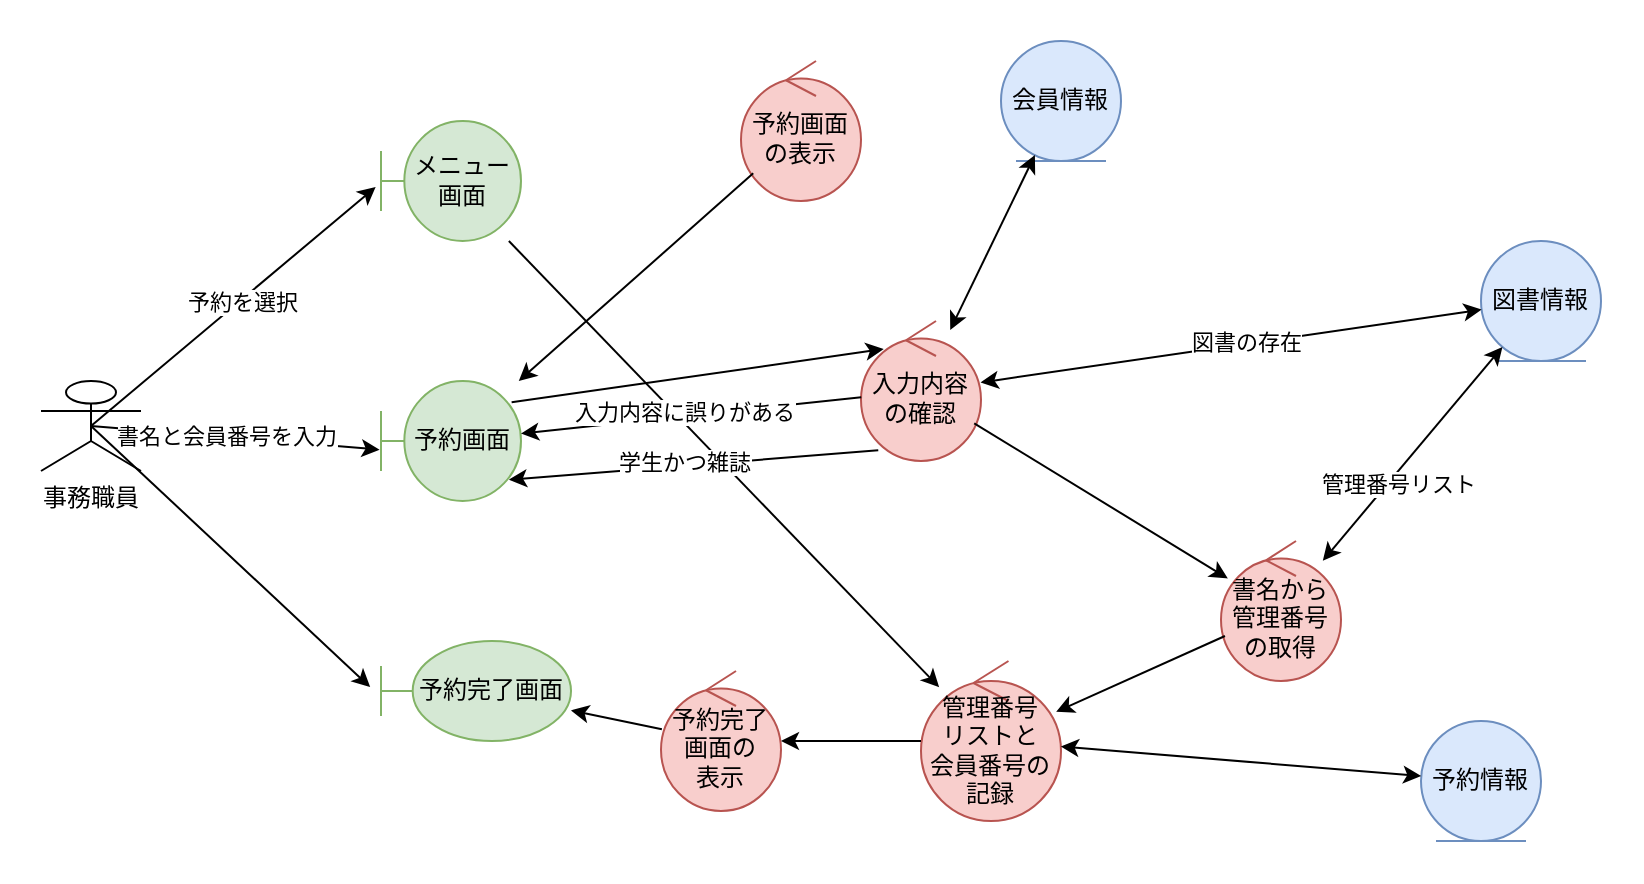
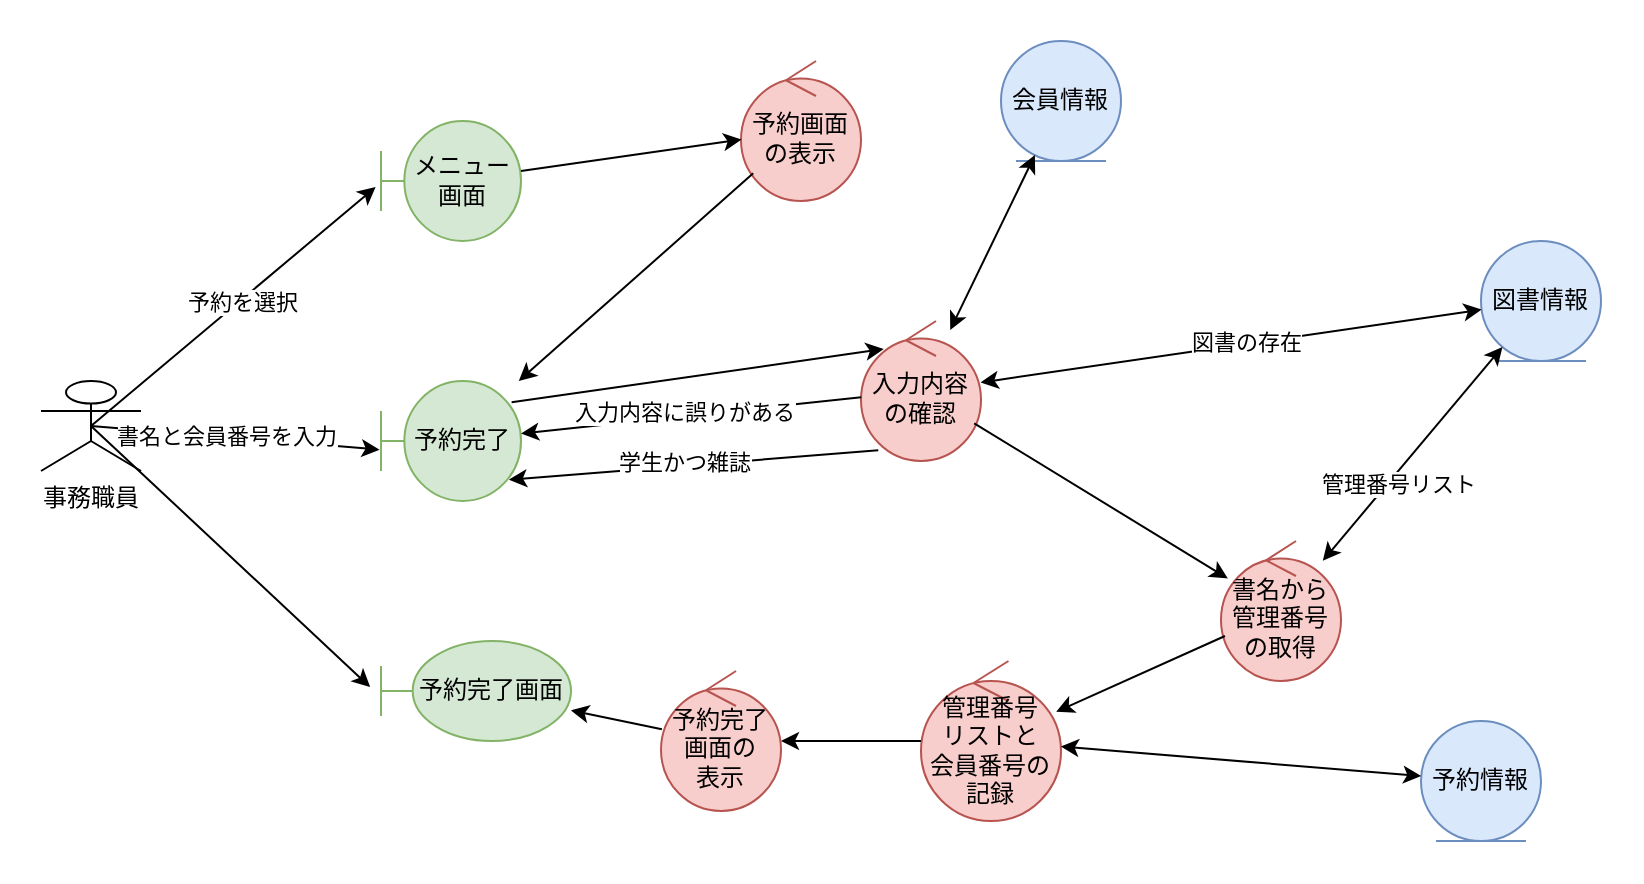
- <mxCell id="4" value="予約画面" style="shape=umlBoundary;whiteSpace=wrap;html=1;fillColor=#d5e8d4;strokeColor=#82b366;" parent="1" vertex="1"><mxGeometry x="190" y="190" width="70" height="60" as="geometry" /></mxCell>
+ <mxCell id="4" value="予約完了" style="shape=umlBoundary;whiteSpace=wrap;html=1;fillColor=#d5e8d4;strokeColor=#82b366;" parent="1" vertex="1"><mxGeometry x="190" y="190" width="70" height="60" as="geometry" /></mxCell>
- <mxCell id="18" value="" style="endArrow=classic;html=1;rounded=0;" parent="1" source="3" target="9" edge="1"><mxGeometry width="50" height="50" relative="1" as="geometry"><mxPoint x="270" y="240" as="sourcePoint" /><mxPoint x="320" y="190" as="targetPoint" /></mxGeometry></mxCell>
+ <mxCell id="18" value="" style="endArrow=classic;html=1;rounded=0;" parent="1" source="3" target="6" edge="1"><mxGeometry width="50" height="50" relative="1" as="geometry"><mxPoint x="270" y="240" as="sourcePoint" /><mxPoint x="320" y="190" as="targetPoint" /></mxGeometry></mxCell>
